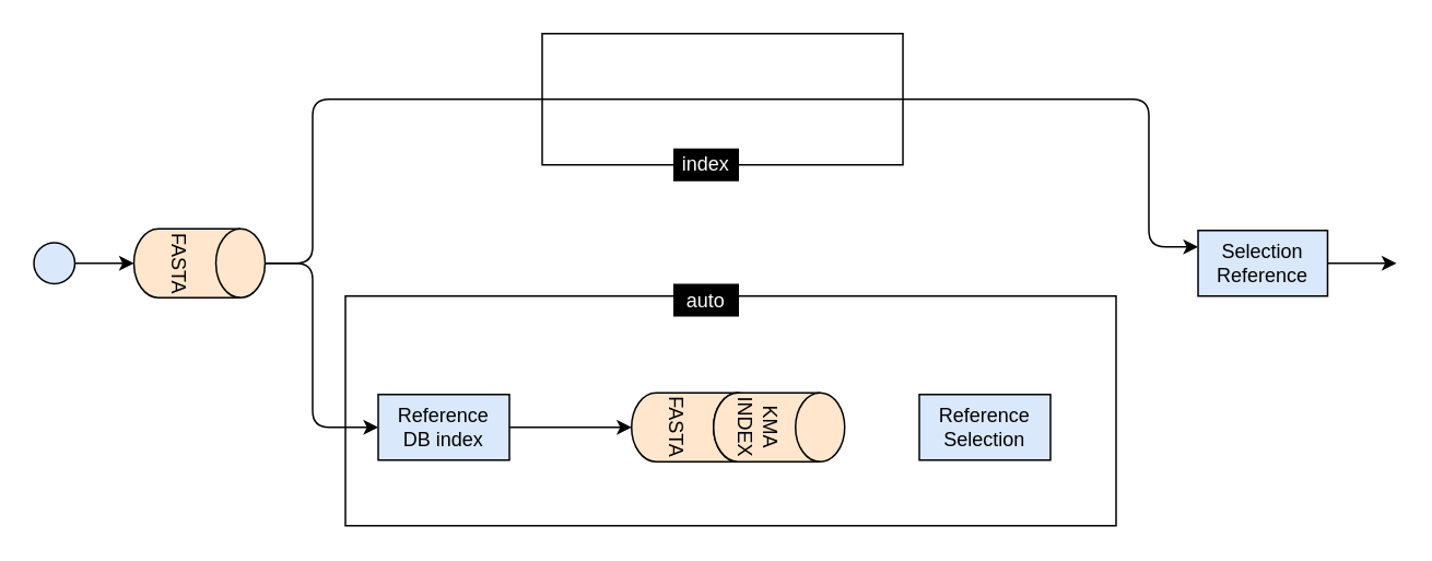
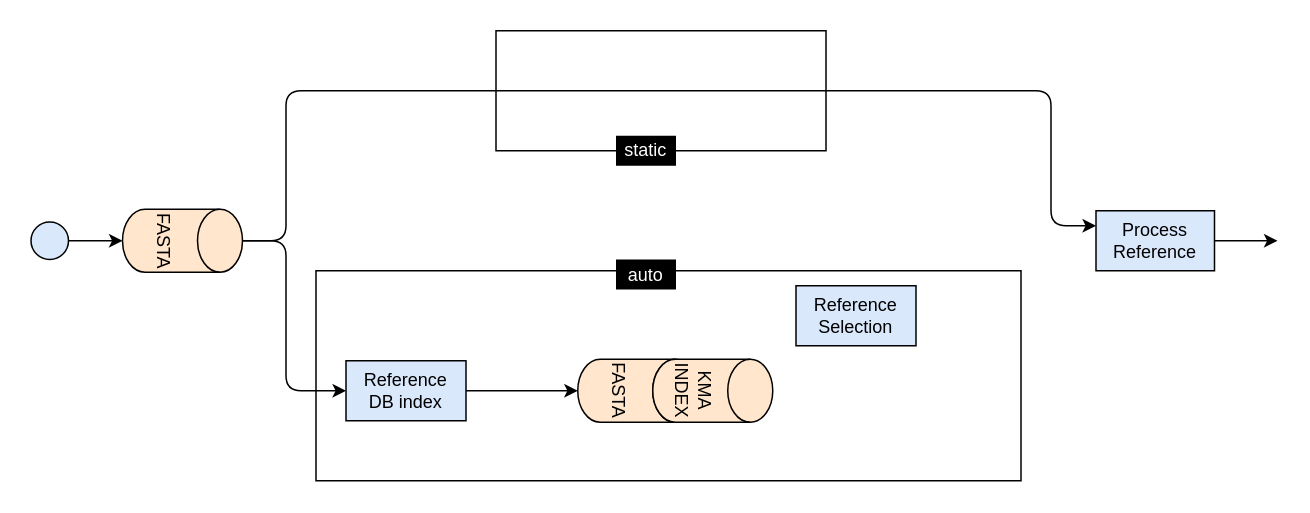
- <mxCell id="14" value="index" style="text;html=1;align=center;verticalAlign=middle;whiteSpace=wrap;rounded=0;fillColor=#000000;fontColor=#FFFFFF;" vertex="1" parent="1"><mxGeometry x="410" y="90" width="40" height="20" as="geometry" /></mxCell>
+ <mxCell id="14" value="static" style="text;html=1;align=center;verticalAlign=middle;whiteSpace=wrap;rounded=0;fillColor=#000000;fontColor=#FFFFFF;" vertex="1" parent="1"><mxGeometry x="410" y="90" width="40" height="20" as="geometry" /></mxCell>
- <mxCell id="8" value="Selection&lt;br&gt;Reference" style="rounded=0;whiteSpace=wrap;html=1;fillColor=#dae8fc;strokeColor=default;" vertex="1" parent="1"><mxGeometry x="730" y="140" width="79" height="40" as="geometry" /></mxCell>
+ <mxCell id="8" value="Process&lt;br&gt;Reference" style="rounded=0;whiteSpace=wrap;html=1;fillColor=#dae8fc;strokeColor=default;" vertex="1" parent="1"><mxGeometry x="730" y="140" width="79" height="40" as="geometry" /></mxCell>
- <mxCell id="4" value="Reference&lt;br&gt;Selection" style="rounded=0;whiteSpace=wrap;html=1;fillColor=#dae8fc;strokeColor=default;" vertex="1" parent="1"><mxGeometry x="560" y="240" width="80" height="40" as="geometry" /></mxCell>
+ <mxCell id="4" value="Reference&lt;br&gt;Selection" style="rounded=0;whiteSpace=wrap;html=1;fillColor=#dae8fc;strokeColor=default;" vertex="1" parent="1"><mxGeometry x="530" y="190" width="80" height="40" as="geometry" /></mxCell>
